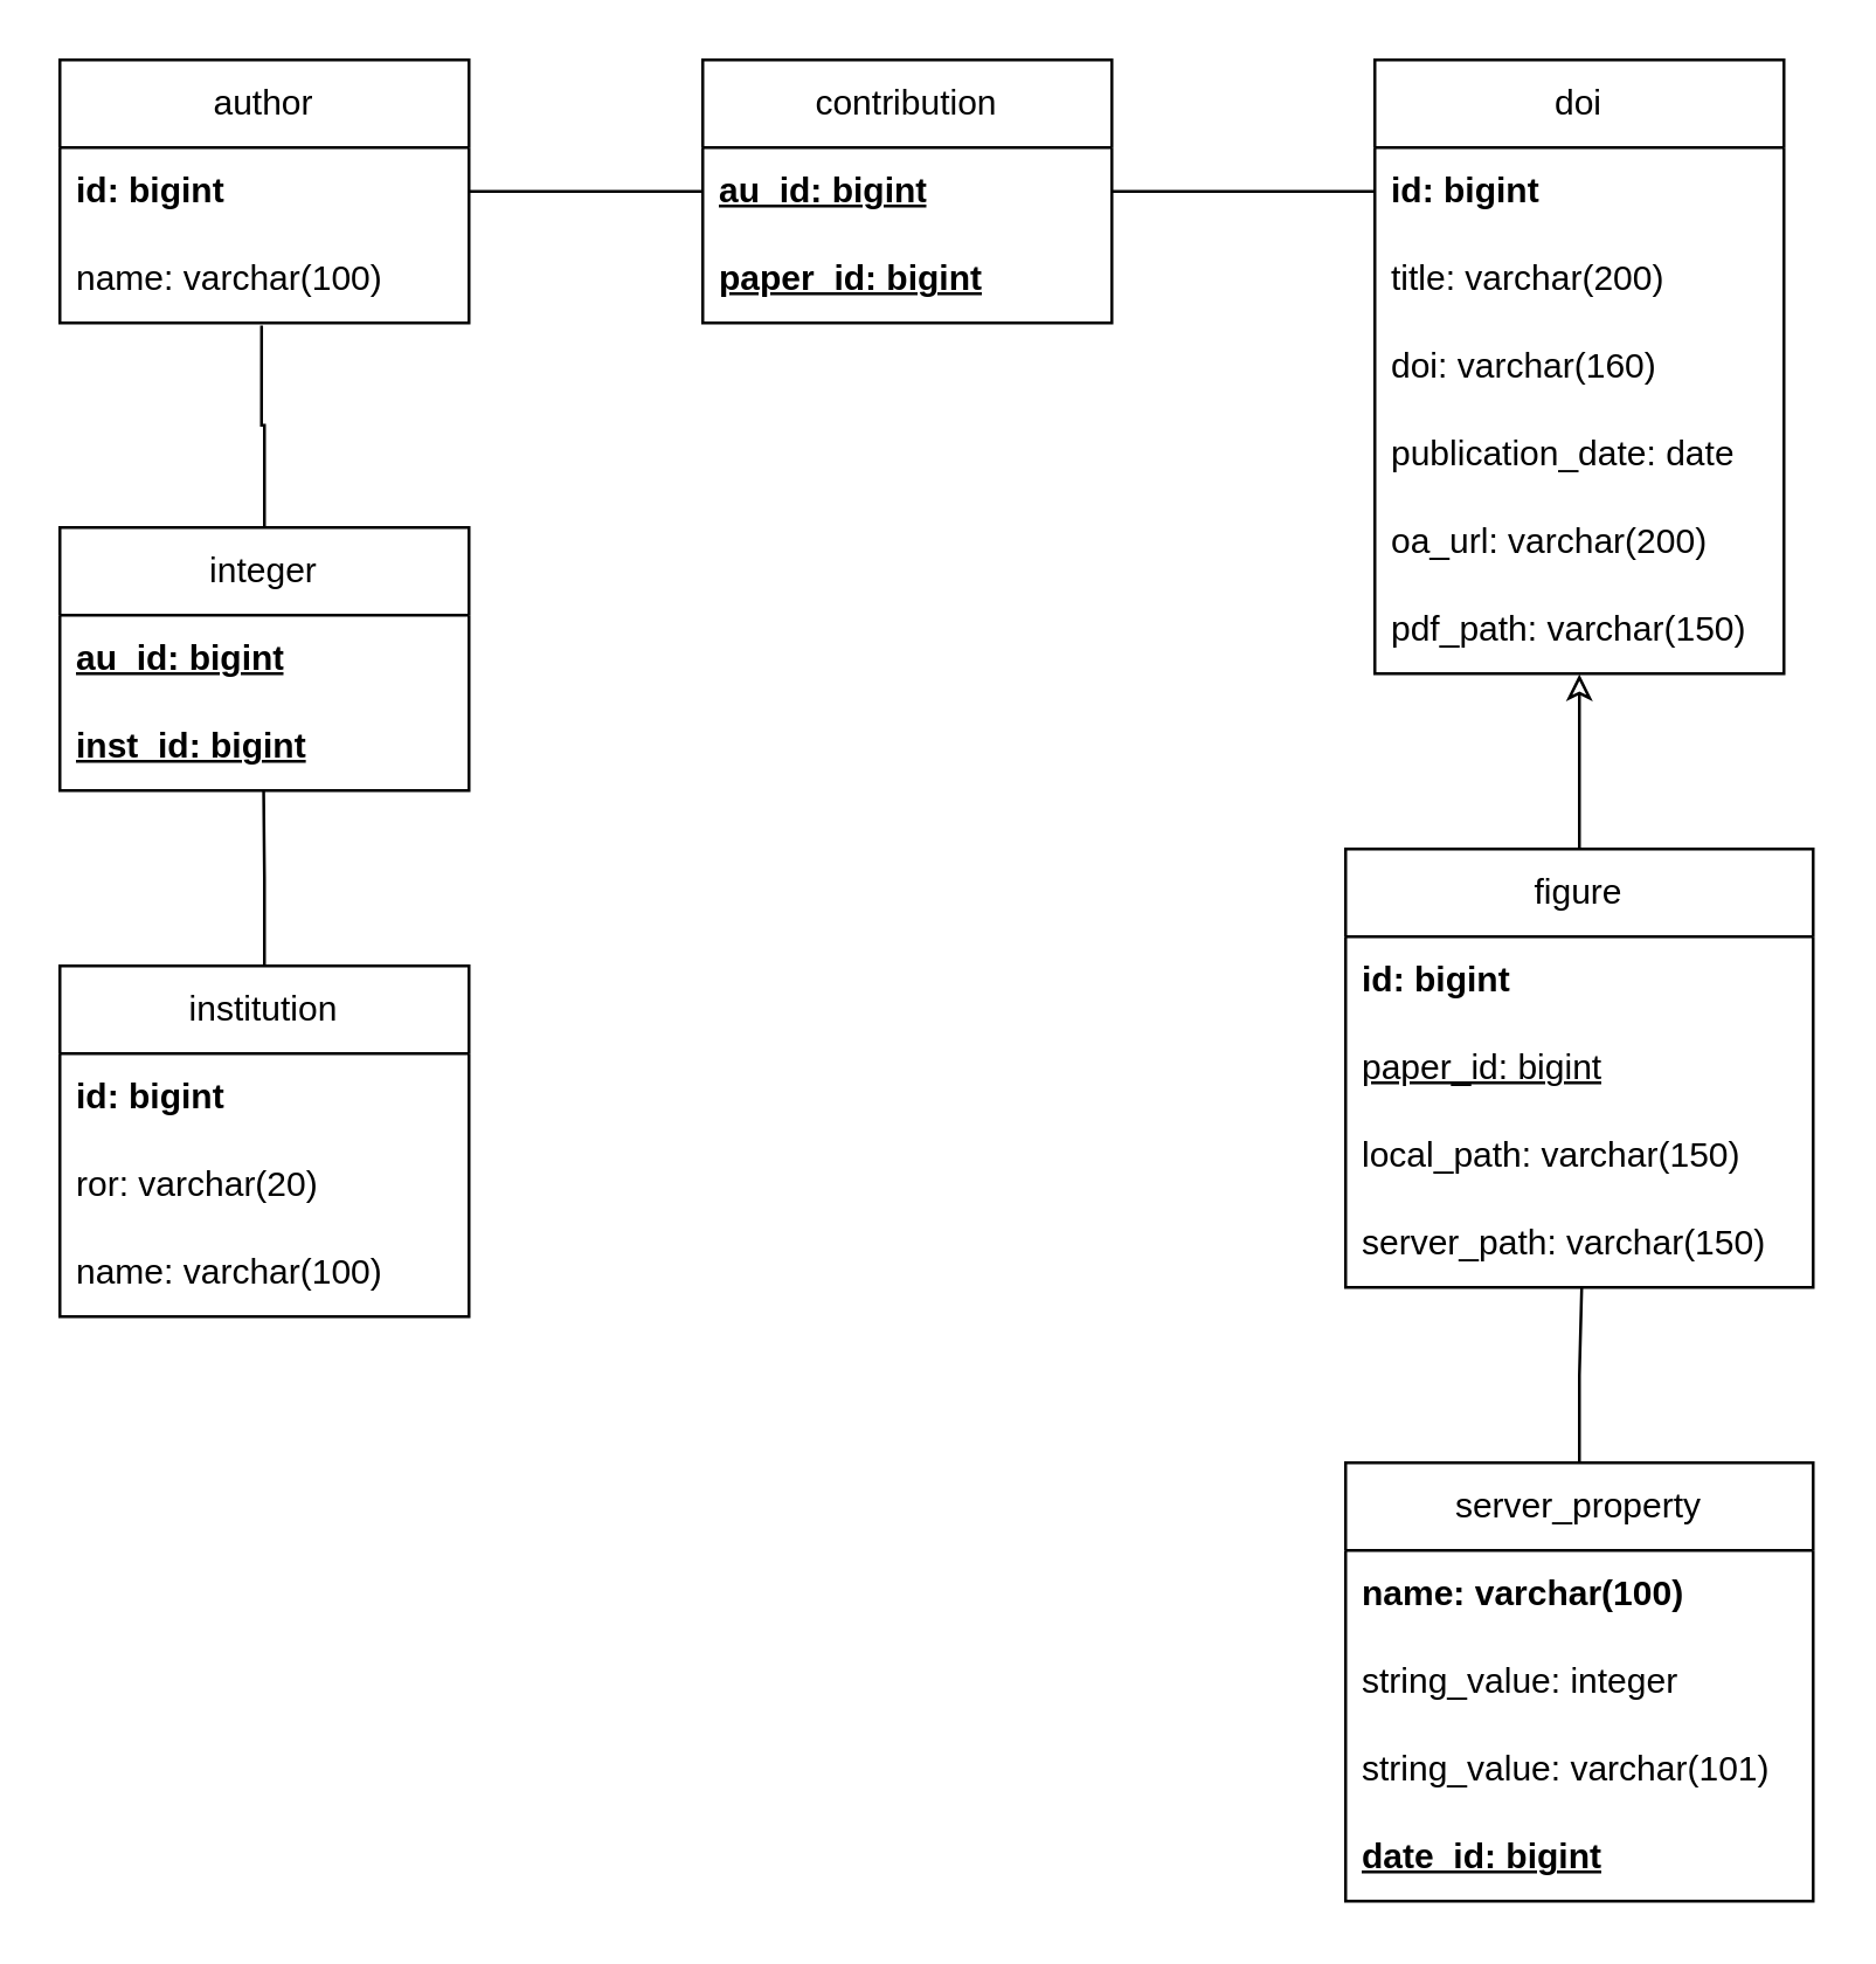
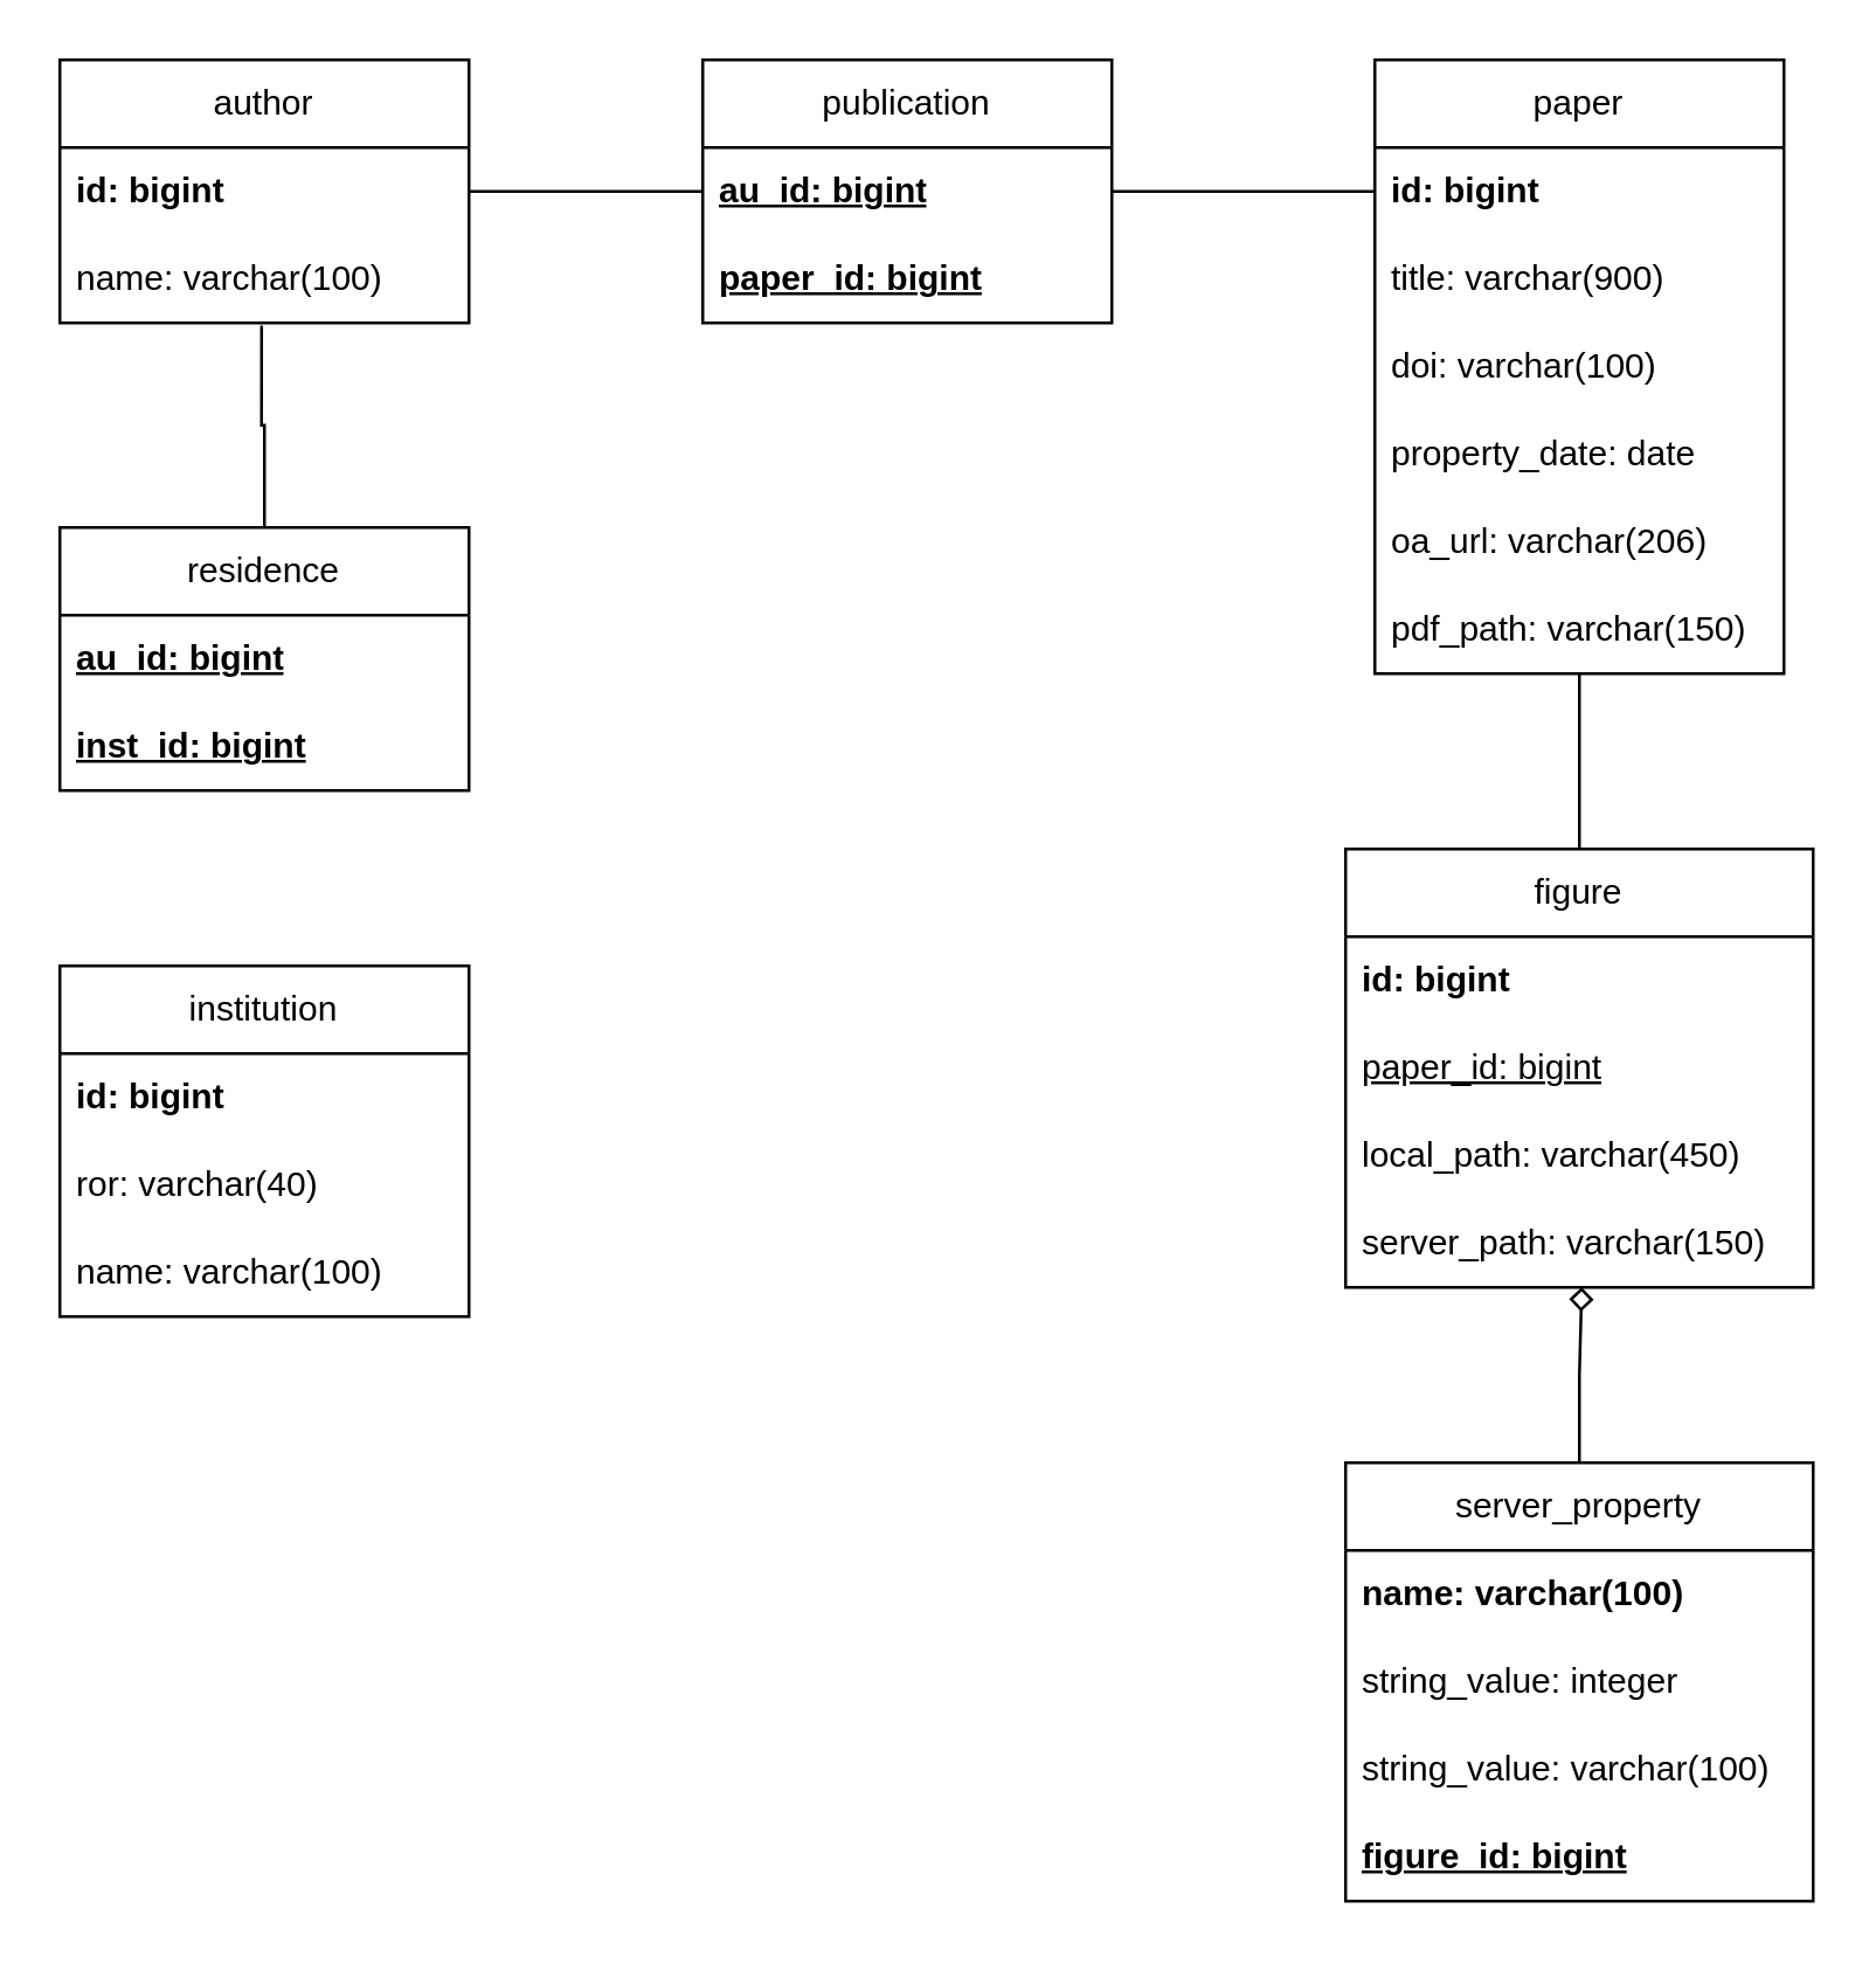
- <mxCell id="20" value="contribution" style="swimlane;fontStyle=0;childLayout=stackLayout;horizontal=1;startSize=30;horizontalStack=0;resizeParent=1;resizeParentMax=0;resizeLast=0;collapsible=1;marginBottom=0;whiteSpace=wrap;html=1;" vertex="1" parent="1"><mxGeometry x="240" y="20" width="140" height="90" as="geometry" /></mxCell>
+ <mxCell id="20" value="publication" style="swimlane;fontStyle=0;childLayout=stackLayout;horizontal=1;startSize=30;horizontalStack=0;resizeParent=1;resizeParentMax=0;resizeLast=0;collapsible=1;marginBottom=0;whiteSpace=wrap;html=1;" vertex="1" parent="1"><mxGeometry x="240" y="20" width="140" height="90" as="geometry" /></mxCell>
- <mxCell id="13" value="doi" style="swimlane;fontStyle=0;childLayout=stackLayout;horizontal=1;startSize=30;horizontalStack=0;resizeParent=1;resizeParentMax=0;resizeLast=0;collapsible=1;marginBottom=0;whiteSpace=wrap;html=1;" vertex="1" parent="1"><mxGeometry x="470" y="20" width="140" height="210" as="geometry" /></mxCell>
+ <mxCell id="13" value="paper" style="swimlane;fontStyle=0;childLayout=stackLayout;horizontal=1;startSize=30;horizontalStack=0;resizeParent=1;resizeParentMax=0;resizeLast=0;collapsible=1;marginBottom=0;whiteSpace=wrap;html=1;" vertex="1" parent="1"><mxGeometry x="470" y="20" width="140" height="210" as="geometry" /></mxCell>
- <mxCell id="15" value="title: varchar(200)" style="text;strokeColor=none;fillColor=none;align=left;verticalAlign=middle;spacingLeft=4;spacingRight=4;overflow=hidden;points=[[0,0.5],[1,0.5]];portConstraint=eastwest;rotatable=0;whiteSpace=wrap;html=1;" vertex="1" parent="13"><mxGeometry y="60" width="140" height="30" as="geometry" /></mxCell>
+ <mxCell id="15" value="title: varchar(900)" style="text;strokeColor=none;fillColor=none;align=left;verticalAlign=middle;spacingLeft=4;spacingRight=4;overflow=hidden;points=[[0,0.5],[1,0.5]];portConstraint=eastwest;rotatable=0;whiteSpace=wrap;html=1;" vertex="1" parent="13"><mxGeometry y="60" width="140" height="30" as="geometry" /></mxCell>
- <mxCell id="16" value="doi: varchar(160)" style="text;strokeColor=none;fillColor=none;align=left;verticalAlign=middle;spacingLeft=4;spacingRight=4;overflow=hidden;points=[[0,0.5],[1,0.5]];portConstraint=eastwest;rotatable=0;whiteSpace=wrap;html=1;" vertex="1" parent="13"><mxGeometry y="90" width="140" height="30" as="geometry" /></mxCell>
+ <mxCell id="16" value="doi: varchar(100)" style="text;strokeColor=none;fillColor=none;align=left;verticalAlign=middle;spacingLeft=4;spacingRight=4;overflow=hidden;points=[[0,0.5],[1,0.5]];portConstraint=eastwest;rotatable=0;whiteSpace=wrap;html=1;" vertex="1" parent="13"><mxGeometry y="90" width="140" height="30" as="geometry" /></mxCell>
- <mxCell id="17" value="publication_date: date" style="text;strokeColor=none;fillColor=none;align=left;verticalAlign=middle;spacingLeft=4;spacingRight=4;overflow=hidden;points=[[0,0.5],[1,0.5]];portConstraint=eastwest;rotatable=0;whiteSpace=wrap;html=1;" vertex="1" parent="13"><mxGeometry y="120" width="140" height="30" as="geometry" /></mxCell>
+ <mxCell id="17" value="property_date: date" style="text;strokeColor=none;fillColor=none;align=left;verticalAlign=middle;spacingLeft=4;spacingRight=4;overflow=hidden;points=[[0,0.5],[1,0.5]];portConstraint=eastwest;rotatable=0;whiteSpace=wrap;html=1;" vertex="1" parent="13"><mxGeometry y="120" width="140" height="30" as="geometry" /></mxCell>
- <mxCell id="18" value="oa_url: varchar(200)" style="text;strokeColor=none;fillColor=none;align=left;verticalAlign=middle;spacingLeft=4;spacingRight=4;overflow=hidden;points=[[0,0.5],[1,0.5]];portConstraint=eastwest;rotatable=0;whiteSpace=wrap;html=1;" vertex="1" parent="13"><mxGeometry y="150" width="140" height="30" as="geometry" /></mxCell>
+ <mxCell id="18" value="oa_url: varchar(206)" style="text;strokeColor=none;fillColor=none;align=left;verticalAlign=middle;spacingLeft=4;spacingRight=4;overflow=hidden;points=[[0,0.5],[1,0.5]];portConstraint=eastwest;rotatable=0;whiteSpace=wrap;html=1;" vertex="1" parent="13"><mxGeometry y="150" width="140" height="30" as="geometry" /></mxCell>
- <mxCell id="10" value="integer" style="swimlane;fontStyle=0;childLayout=stackLayout;horizontal=1;startSize=30;horizontalStack=0;resizeParent=1;resizeParentMax=0;resizeLast=0;collapsible=1;marginBottom=0;whiteSpace=wrap;html=1;" vertex="1" parent="1"><mxGeometry x="20" y="180" width="140" height="90" as="geometry" /></mxCell>
+ <mxCell id="10" value="residence" style="swimlane;fontStyle=0;childLayout=stackLayout;horizontal=1;startSize=30;horizontalStack=0;resizeParent=1;resizeParentMax=0;resizeLast=0;collapsible=1;marginBottom=0;whiteSpace=wrap;html=1;" vertex="1" parent="1"><mxGeometry x="20" y="180" width="140" height="90" as="geometry" /></mxCell>
- <mxCell id="36" style="edgeStyle=orthogonalEdgeStyle;rounded=0;orthogonalLoop=1;jettySize=auto;html=1;exitX=0.5;exitY=0;exitDx=0;exitDy=0;entryX=0.5;entryY=1.008;entryDx=0;entryDy=0;entryPerimeter=0;strokeColor=default;align=center;verticalAlign=middle;fontFamily=Helvetica;fontSize=11;fontColor=default;labelBackgroundColor=default;endArrow=classic;endFill=0;" edge="1" parent="1" source="23" target="19"><mxGeometry relative="1" as="geometry" /></mxCell>
+ <mxCell id="36" style="edgeStyle=orthogonalEdgeStyle;rounded=0;orthogonalLoop=1;jettySize=auto;html=1;exitX=0.5;exitY=0;exitDx=0;exitDy=0;entryX=0.5;entryY=1.008;entryDx=0;entryDy=0;entryPerimeter=0;strokeColor=default;align=center;verticalAlign=middle;fontFamily=Helvetica;fontSize=11;fontColor=default;labelBackgroundColor=default;endArrow=none;endFill=0;" edge="1" parent="1" source="23" target="19"><mxGeometry relative="1" as="geometry" /></mxCell>
- <mxCell id="34" style="edgeStyle=orthogonalEdgeStyle;rounded=0;orthogonalLoop=1;jettySize=auto;html=1;exitX=0.5;exitY=0;exitDx=0;exitDy=0;entryX=0.498;entryY=1.008;entryDx=0;entryDy=0;entryPerimeter=0;strokeColor=default;align=center;verticalAlign=middle;fontFamily=Helvetica;fontSize=11;fontColor=default;labelBackgroundColor=default;endArrow=none;endFill=0;" edge="1" parent="1" source="6" target="12"><mxGeometry relative="1" as="geometry" /></mxCell>
- <mxCell id="26" value="local_path: varchar(150)" style="text;strokeColor=none;fillColor=none;align=left;verticalAlign=middle;spacingLeft=4;spacingRight=4;overflow=hidden;points=[[0,0.5],[1,0.5]];portConstraint=eastwest;rotatable=0;whiteSpace=wrap;html=1;" vertex="1" parent="23"><mxGeometry y="90" width="160" height="30" as="geometry" /></mxCell>
+ <mxCell id="26" value="local_path: varchar(450)" style="text;strokeColor=none;fillColor=none;align=left;verticalAlign=middle;spacingLeft=4;spacingRight=4;overflow=hidden;points=[[0,0.5],[1,0.5]];portConstraint=eastwest;rotatable=0;whiteSpace=wrap;html=1;" vertex="1" parent="23"><mxGeometry y="90" width="160" height="30" as="geometry" /></mxCell>
- <mxCell id="8" value="ror: varchar(20)" style="text;strokeColor=none;fillColor=none;align=left;verticalAlign=middle;spacingLeft=4;spacingRight=4;overflow=hidden;points=[[0,0.5],[1,0.5]];portConstraint=eastwest;rotatable=0;whiteSpace=wrap;html=1;" vertex="1" parent="6"><mxGeometry y="60" width="140" height="30" as="geometry" /></mxCell>
+ <mxCell id="8" value="ror: varchar(40)" style="text;strokeColor=none;fillColor=none;align=left;verticalAlign=middle;spacingLeft=4;spacingRight=4;overflow=hidden;points=[[0,0.5],[1,0.5]];portConstraint=eastwest;rotatable=0;whiteSpace=wrap;html=1;" vertex="1" parent="6"><mxGeometry y="60" width="140" height="30" as="geometry" /></mxCell>
- <mxCell id="37" style="edgeStyle=orthogonalEdgeStyle;rounded=0;orthogonalLoop=1;jettySize=auto;html=1;exitX=0.5;exitY=0;exitDx=0;exitDy=0;entryX=0.505;entryY=0.997;entryDx=0;entryDy=0;entryPerimeter=0;strokeColor=default;align=center;verticalAlign=middle;fontFamily=Helvetica;fontSize=11;fontColor=default;labelBackgroundColor=default;endArrow=none;endFill=0;" edge="1" parent="1" source="28" target="27"><mxGeometry relative="1" as="geometry" /></mxCell>
+ <mxCell id="37" style="edgeStyle=orthogonalEdgeStyle;rounded=0;orthogonalLoop=1;jettySize=auto;html=1;exitX=0.5;exitY=0;exitDx=0;exitDy=0;entryX=0.505;entryY=0.997;entryDx=0;entryDy=0;entryPerimeter=0;strokeColor=default;align=center;verticalAlign=middle;fontFamily=Helvetica;fontSize=11;fontColor=default;labelBackgroundColor=default;endArrow=diamond;endFill=0;" edge="1" parent="1" source="28" target="27"><mxGeometry relative="1" as="geometry" /></mxCell>
- <mxCell id="31" value="string_value: varchar(101)" style="text;strokeColor=none;fillColor=none;align=left;verticalAlign=middle;spacingLeft=4;spacingRight=4;overflow=hidden;points=[[0,0.5],[1,0.5]];portConstraint=eastwest;rotatable=0;whiteSpace=wrap;html=1;" vertex="1" parent="28"><mxGeometry y="90" width="160" height="30" as="geometry" /></mxCell>
+ <mxCell id="31" value="string_value: varchar(100)" style="text;strokeColor=none;fillColor=none;align=left;verticalAlign=middle;spacingLeft=4;spacingRight=4;overflow=hidden;points=[[0,0.5],[1,0.5]];portConstraint=eastwest;rotatable=0;whiteSpace=wrap;html=1;" vertex="1" parent="28"><mxGeometry y="90" width="160" height="30" as="geometry" /></mxCell>
- <mxCell id="32" value="&lt;u&gt;&lt;b&gt;date_id: bigint&lt;/b&gt;&lt;/u&gt;" style="text;strokeColor=none;fillColor=none;align=left;verticalAlign=middle;spacingLeft=4;spacingRight=4;overflow=hidden;points=[[0,0.5],[1,0.5]];portConstraint=eastwest;rotatable=0;whiteSpace=wrap;html=1;" vertex="1" parent="28"><mxGeometry y="120" width="160" height="30" as="geometry" /></mxCell>
+ <mxCell id="32" value="&lt;u&gt;&lt;b&gt;figure_id: bigint&lt;/b&gt;&lt;/u&gt;" style="text;strokeColor=none;fillColor=none;align=left;verticalAlign=middle;spacingLeft=4;spacingRight=4;overflow=hidden;points=[[0,0.5],[1,0.5]];portConstraint=eastwest;rotatable=0;whiteSpace=wrap;html=1;" vertex="1" parent="28"><mxGeometry y="120" width="160" height="30" as="geometry" /></mxCell>
